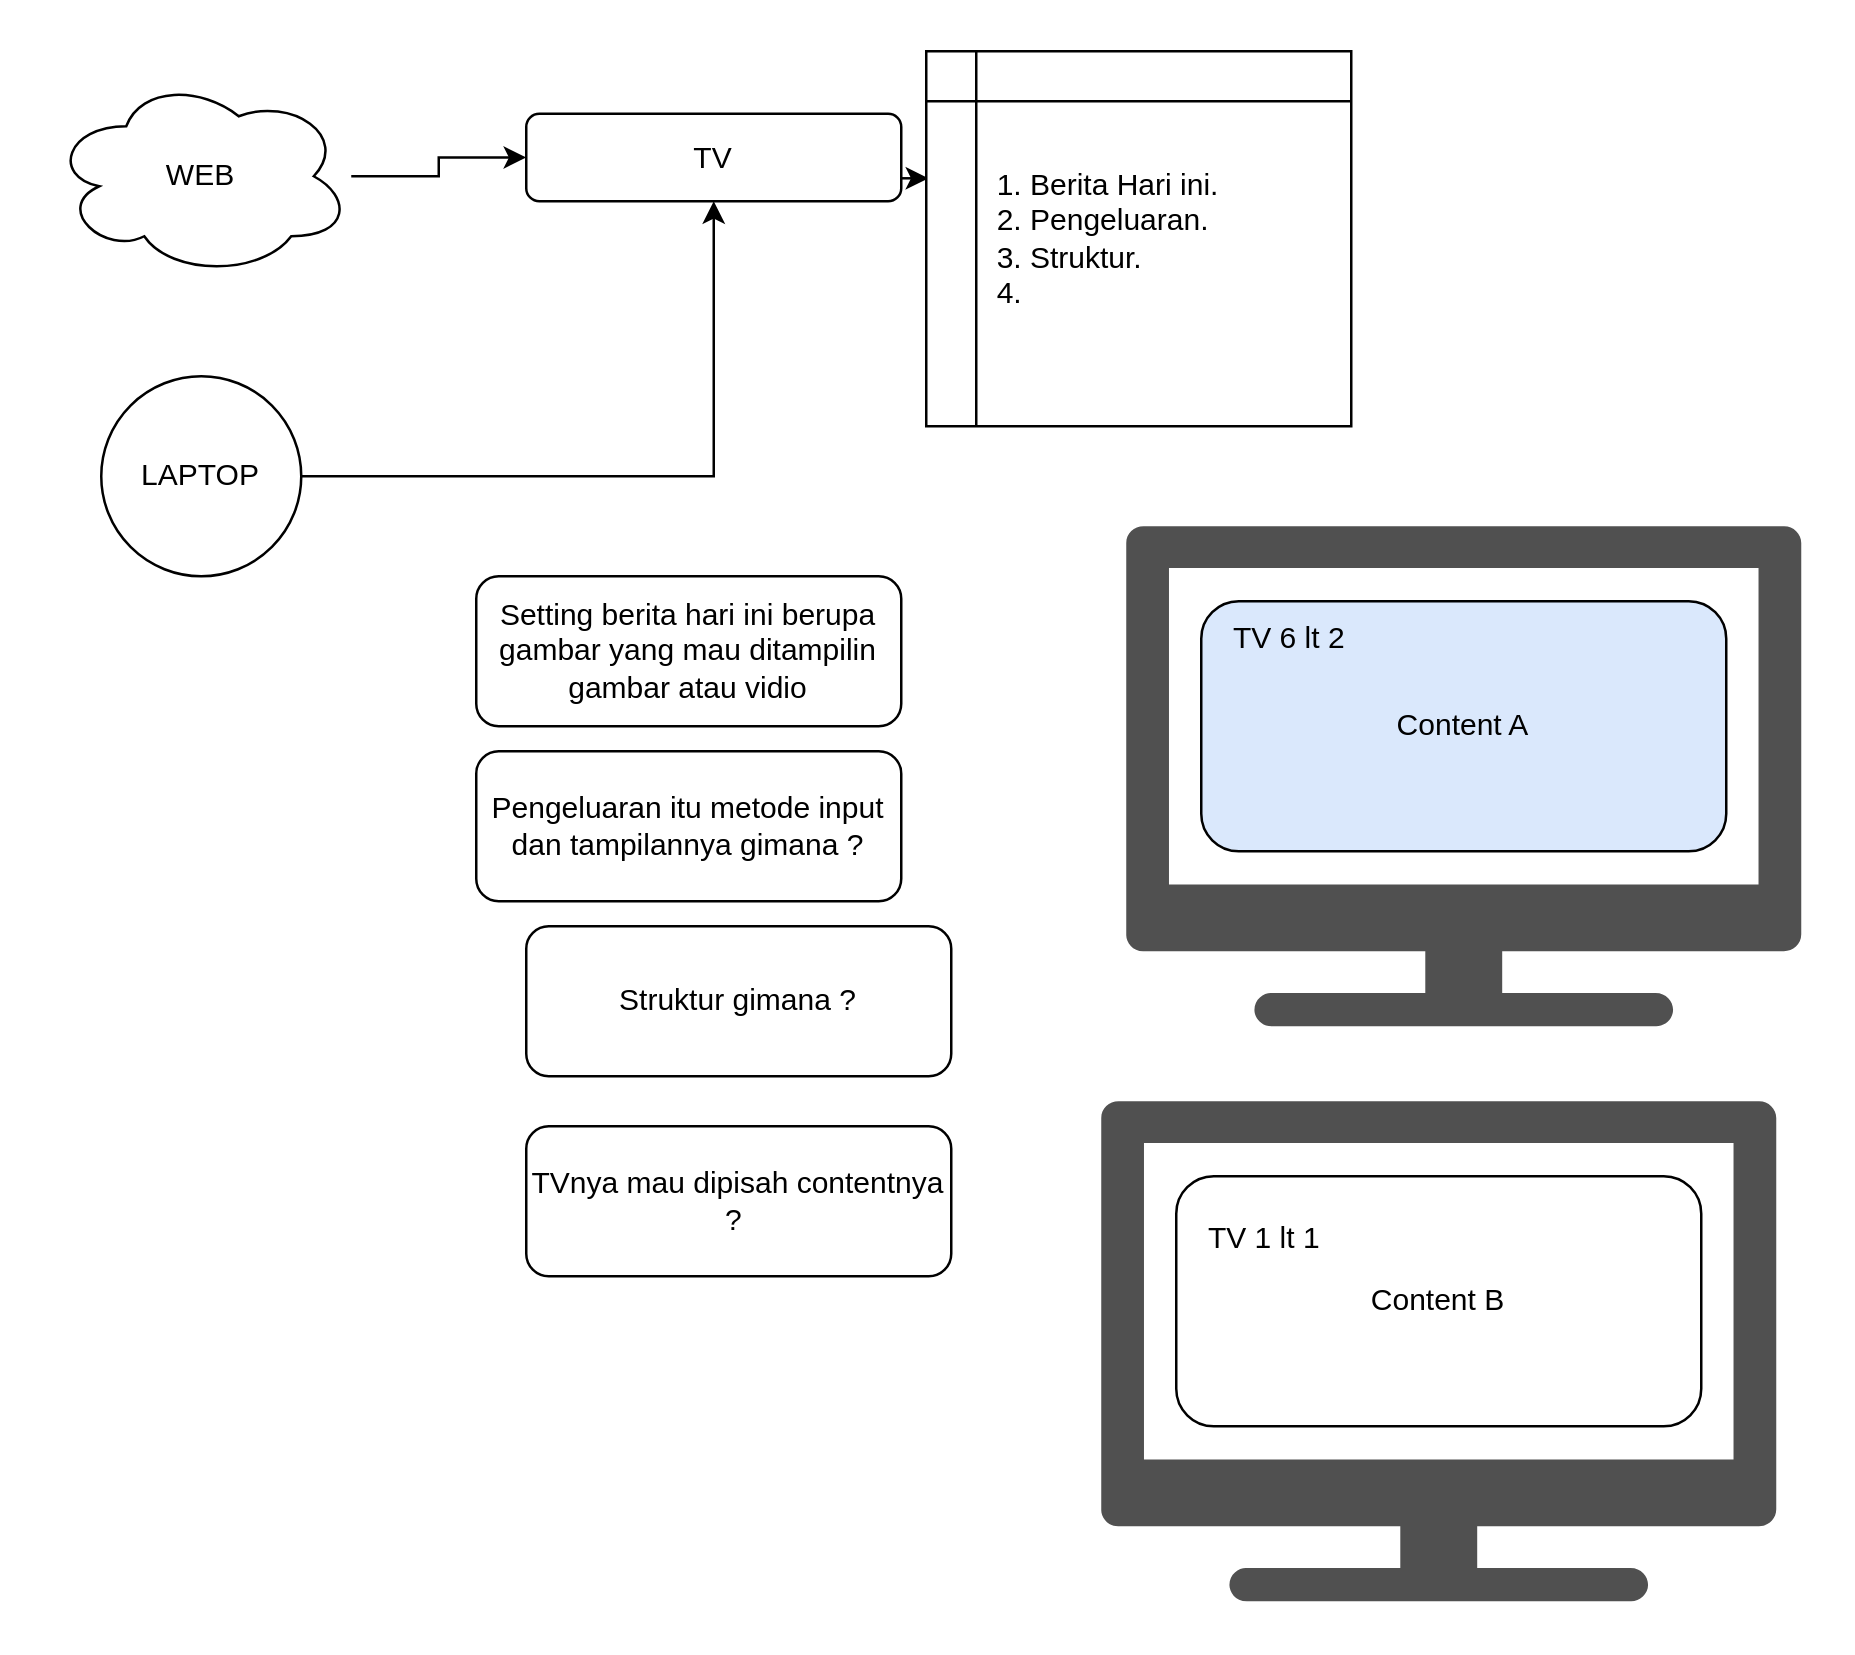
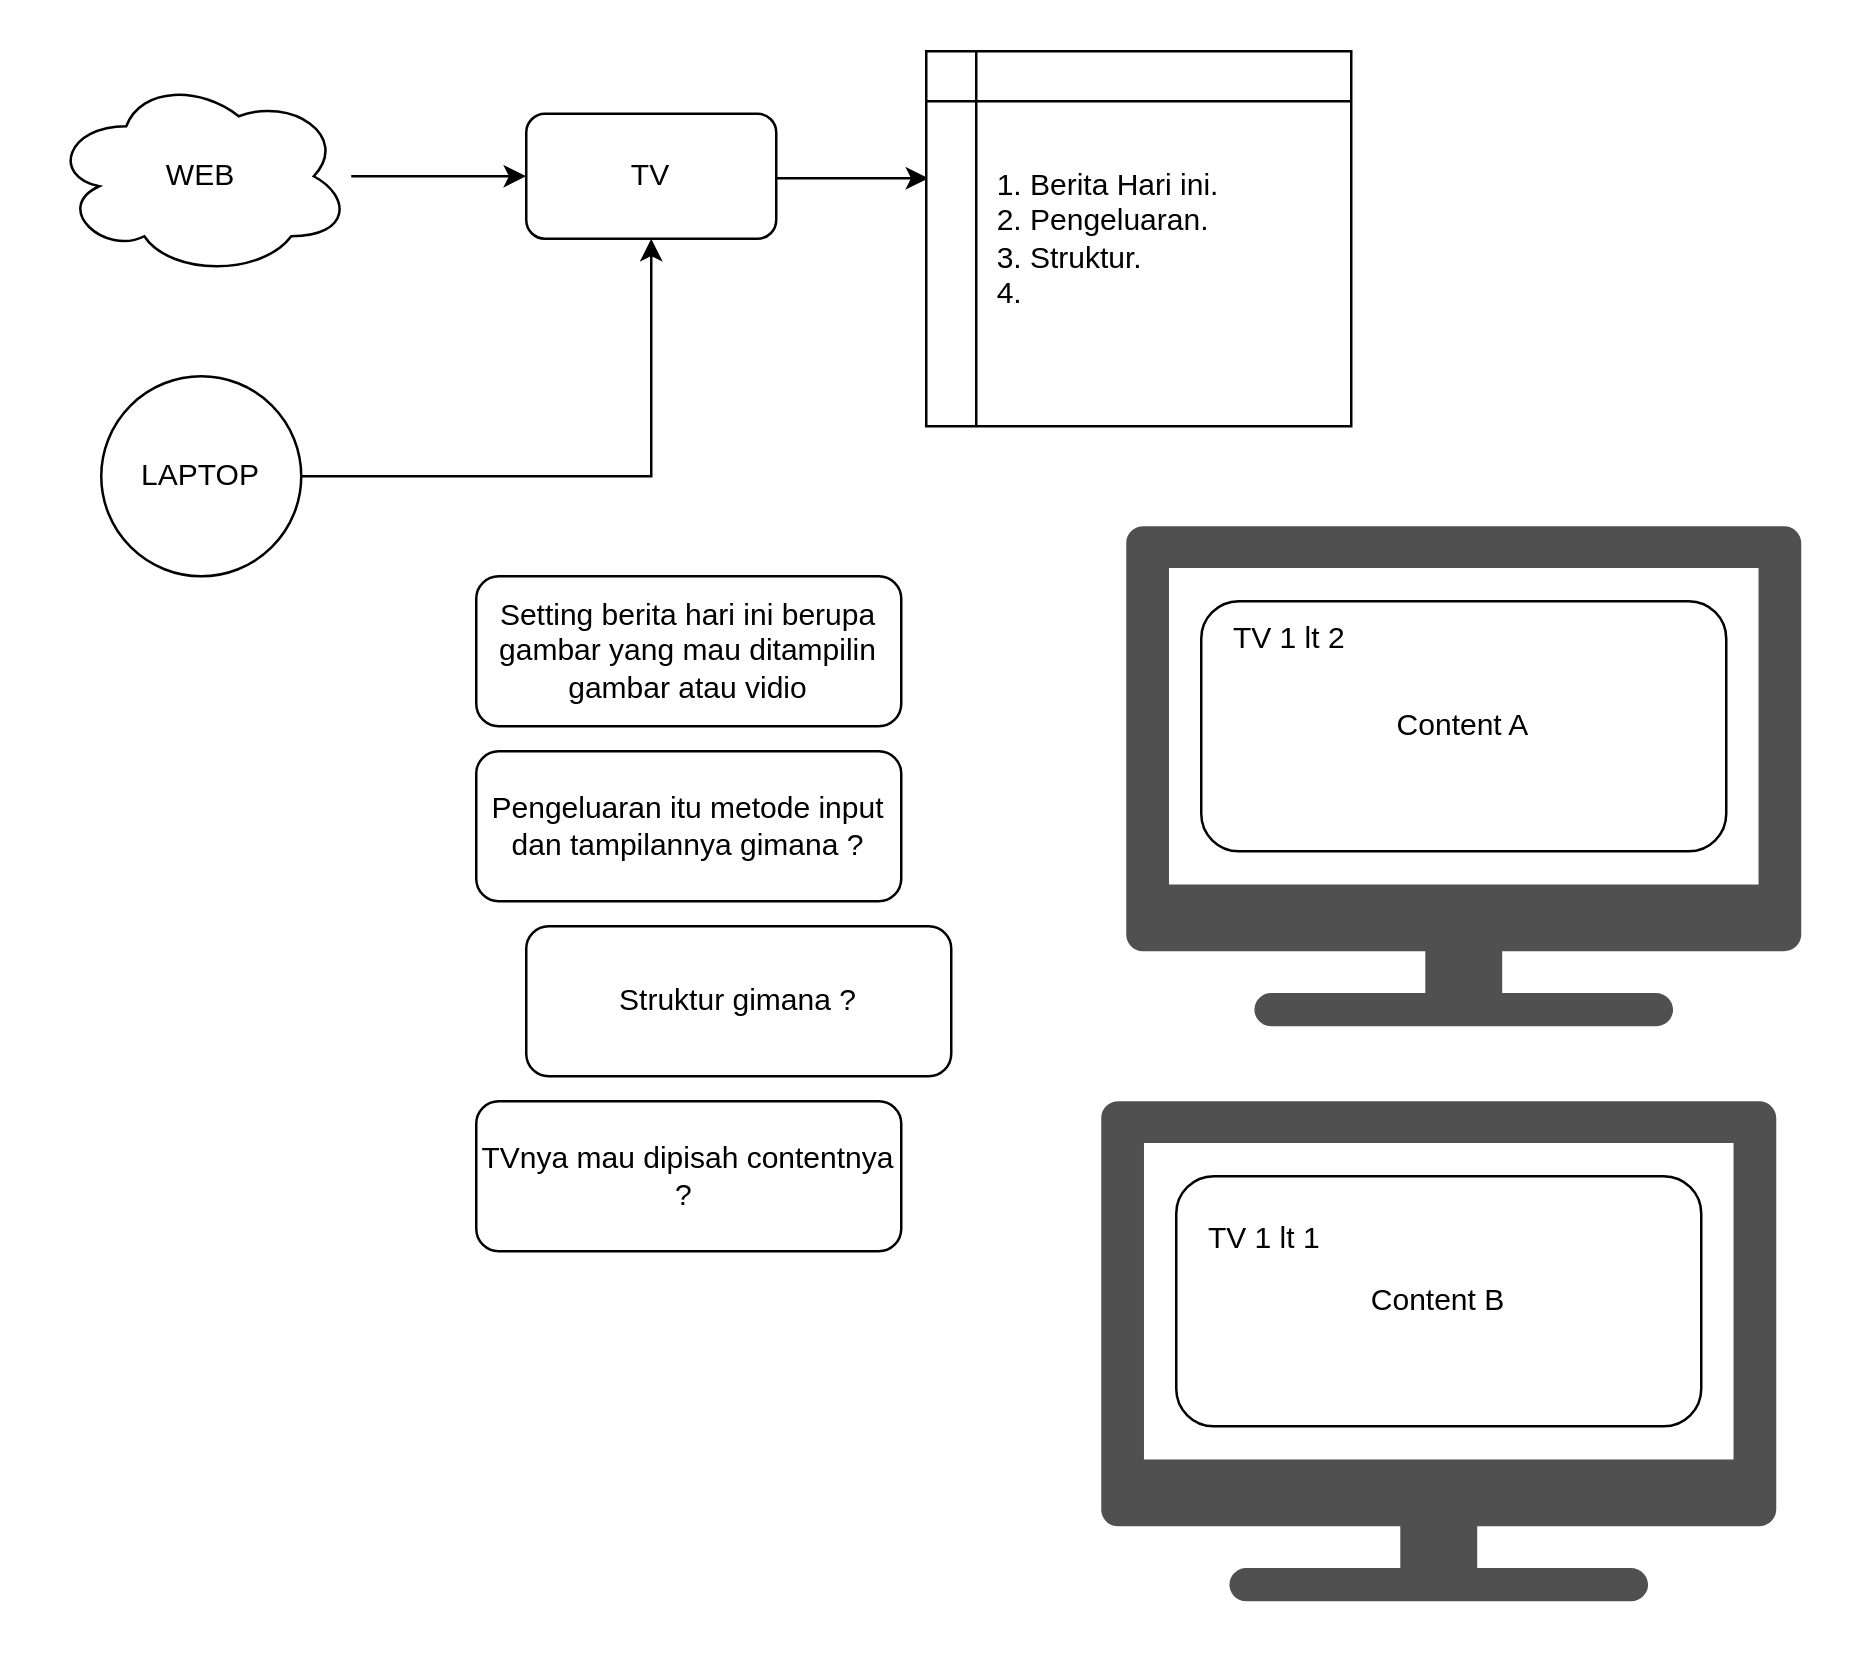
- <mxCell id="4" value="TV" style="rounded=1;whiteSpace=wrap;html=1;" vertex="1" parent="1"><mxGeometry x="210" y="45" width="150" height="35" as="geometry" /></mxCell>
+ <mxCell id="4" value="TV" style="rounded=1;whiteSpace=wrap;html=1;" vertex="1" parent="1"><mxGeometry x="210" y="45" width="100" height="50" as="geometry" /></mxCell>
- <mxCell id="14" value="TV 6 lt 2" style="text;html=1;align=center;verticalAlign=middle;resizable=0;points=[];autosize=1;strokeColor=none;fillColor=none;" vertex="1" parent="11"><mxGeometry x="30" y="30" width="70" height="30" as="geometry" /></mxCell>
+ <mxCell id="14" value="TV 1 lt 2" style="text;html=1;align=center;verticalAlign=middle;resizable=0;points=[];autosize=1;strokeColor=none;fillColor=none;" vertex="1" parent="11"><mxGeometry x="30" y="30" width="70" height="30" as="geometry" /></mxCell>
- <mxCell id="13" value="Content A" style="rounded=1;whiteSpace=wrap;html=1;fillColor=#dae8fc;" vertex="1" parent="11"><mxGeometry x="30" y="30" width="210" height="100" as="geometry" /></mxCell>
+ <mxCell id="13" value="Content A" style="rounded=1;whiteSpace=wrap;html=1;" vertex="1" parent="11"><mxGeometry x="30" y="30" width="210" height="100" as="geometry" /></mxCell>
- <mxCell id="16" value="TVnya mau dipisah contentnya ?&amp;nbsp;" style="rounded=1;whiteSpace=wrap;html=1;" vertex="1" parent="1"><mxGeometry x="210" y="450" width="170" height="60" as="geometry" /></mxCell>
+ <mxCell id="16" value="TVnya mau dipisah contentnya ?&amp;nbsp;" style="rounded=1;whiteSpace=wrap;html=1;" vertex="1" parent="1"><mxGeometry x="190" y="440" width="170" height="60" as="geometry" /></mxCell>
